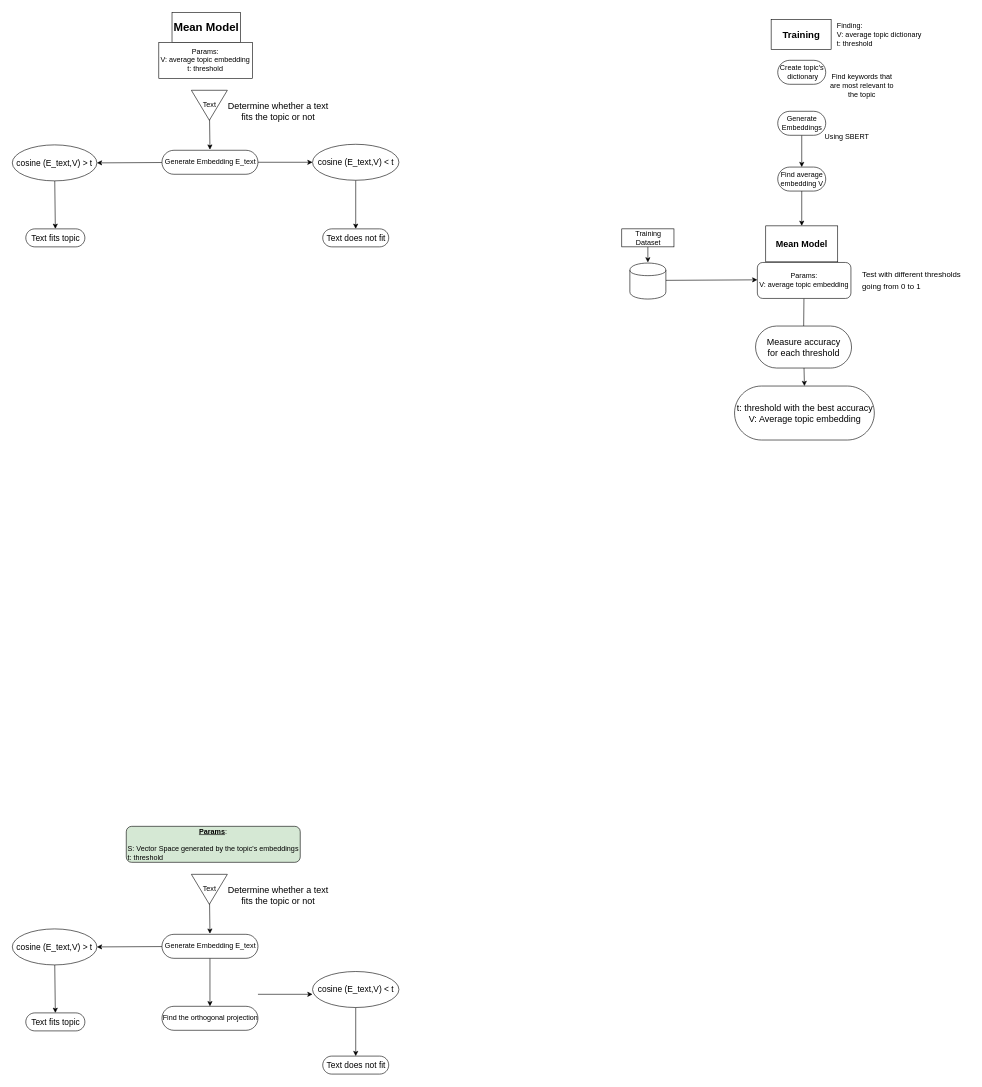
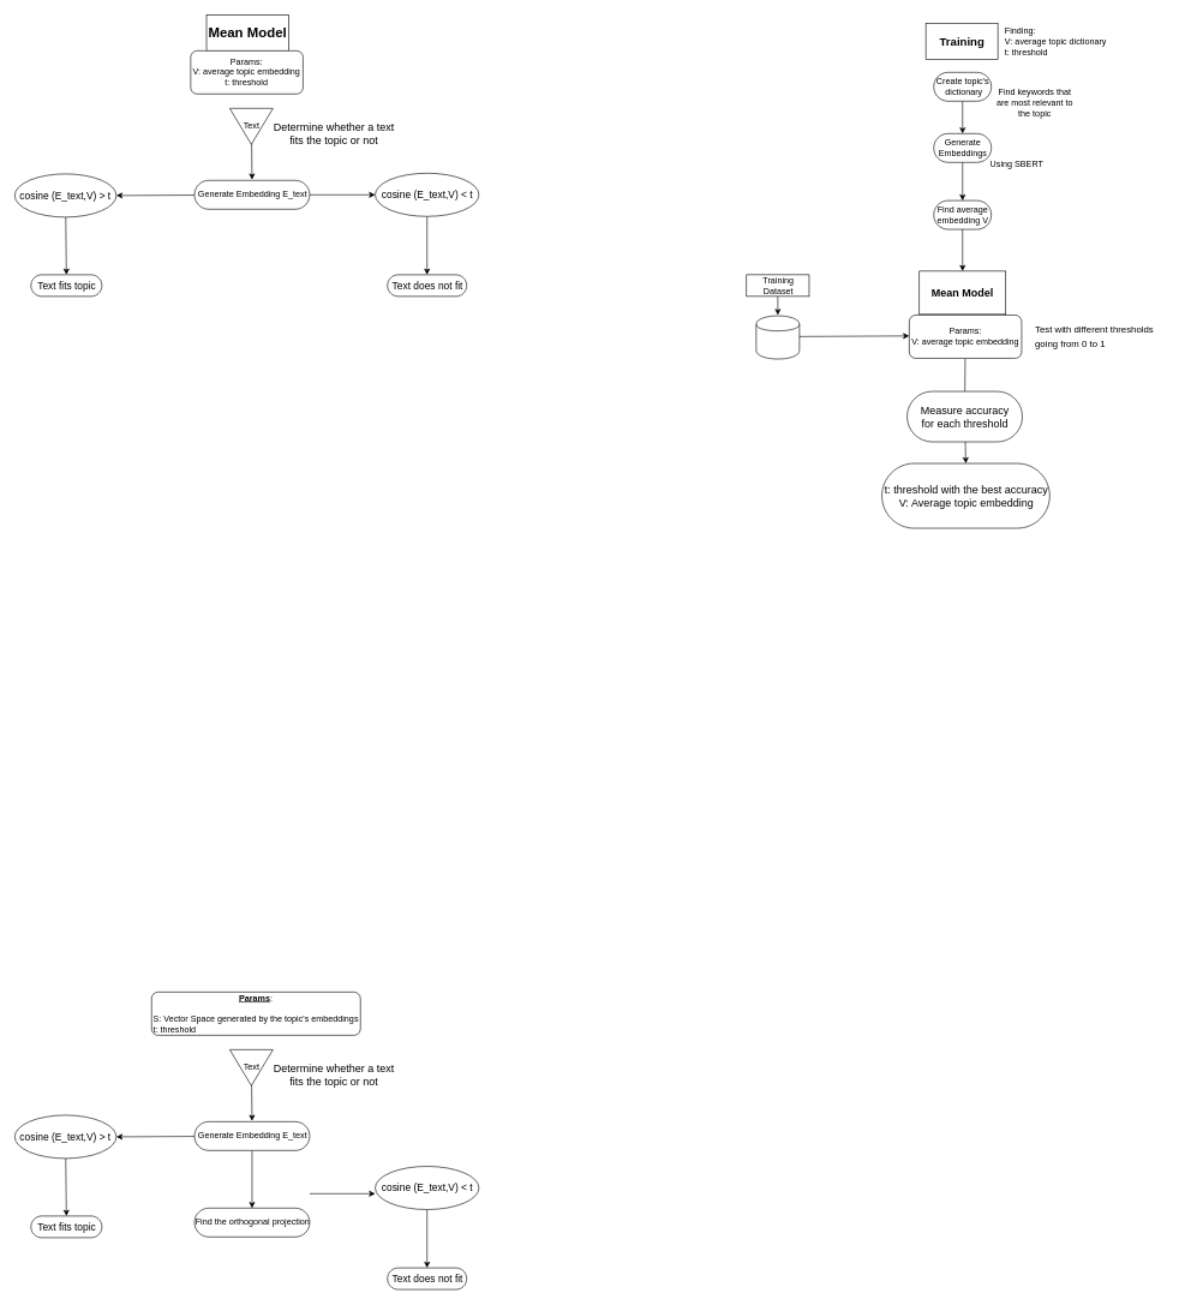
- <mxCell id="29" value="Params:&lt;br&gt;V: average topic embedding&lt;br&gt;t: threshold" style="whiteSpace=wrap;html=1;dashed=0;rounded=0;" vertex="1" parent="1"><mxGeometry x="264.25" y="70" width="156" height="60" as="geometry" /></mxCell>
+ <mxCell id="29" value="Params:&lt;br&gt;V: average topic embedding&lt;br&gt;t: threshold" style="rounded=1;whiteSpace=wrap;html=1;dashed=0;" vertex="1" parent="1"><mxGeometry x="264.25" y="70" width="156" height="60" as="geometry" /></mxCell>
+ <mxCell id="2" value="" style="edgeStyle=none;html=1;" edge="1" parent="1" source="3" target="5"><mxGeometry relative="1" as="geometry" /></mxCell>
- <mxCell id="50" value="&lt;b&gt;&lt;u&gt;Params&lt;/u&gt;&lt;/b&gt;:&lt;br&gt;&lt;br&gt;S: Vector Space generated by the topic's embeddings&lt;br&gt;&lt;div style=&quot;text-align: left&quot;&gt;&lt;span&gt;t: threshold&lt;/span&gt;&lt;/div&gt;" style="rounded=1;whiteSpace=wrap;html=1;dashed=0;fillColor=#d5e8d4;" vertex="1" parent="1"><mxGeometry x="210" y="1377" width="290" height="60" as="geometry" /></mxCell>
+ <mxCell id="50" value="&lt;b&gt;&lt;u&gt;Params&lt;/u&gt;&lt;/b&gt;:&lt;br&gt;&lt;br&gt;S: Vector Space generated by the topic's embeddings&lt;br&gt;&lt;div style=&quot;text-align: left&quot;&gt;&lt;span&gt;t: threshold&lt;/span&gt;&lt;/div&gt;" style="rounded=1;whiteSpace=wrap;html=1;dashed=0;" vertex="1" parent="1"><mxGeometry x="210" y="1377" width="290" height="60" as="geometry" /></mxCell>
